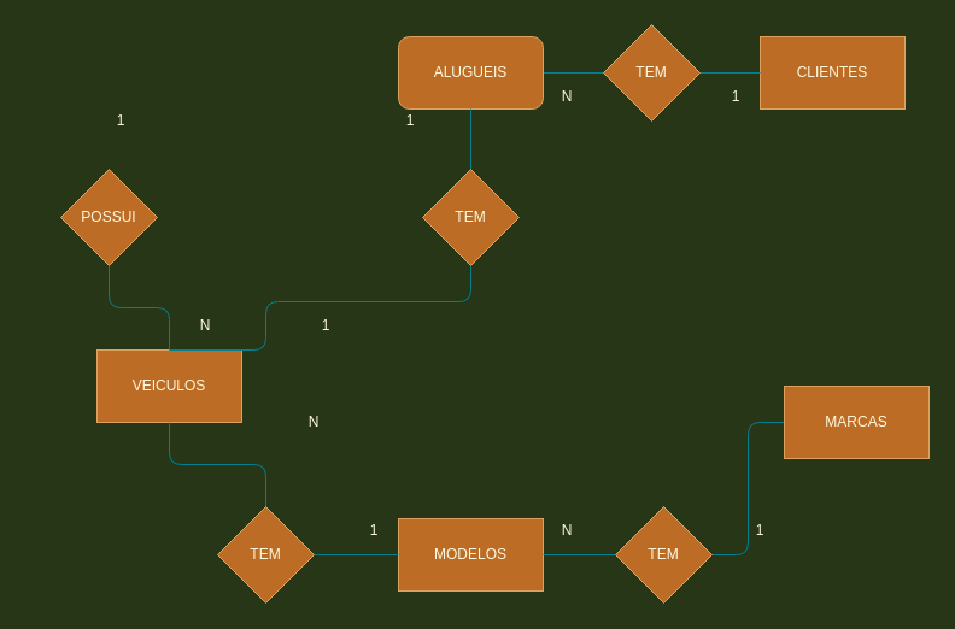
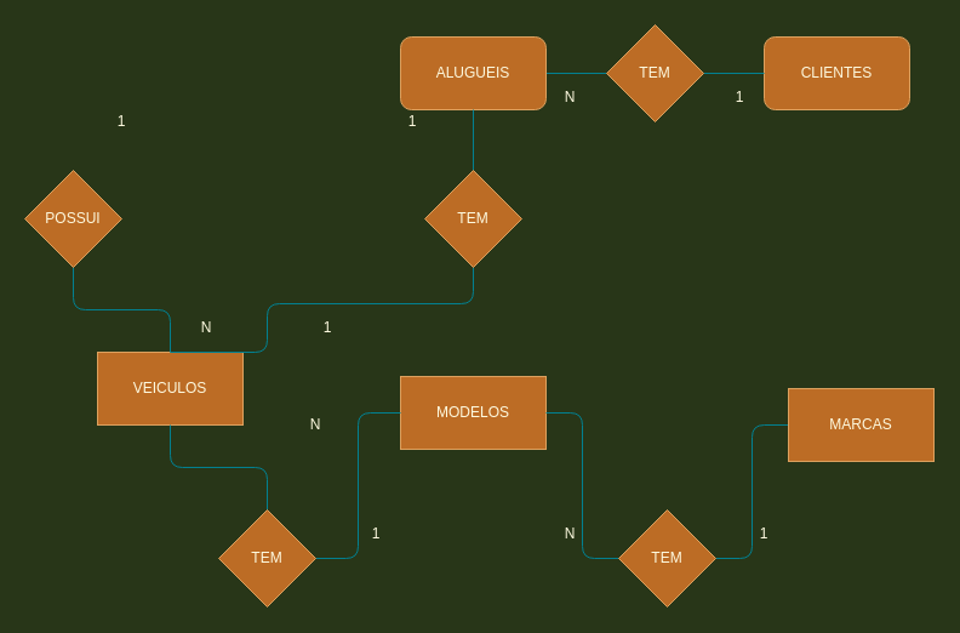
- <mxCell id="13" value="CLIENTES" style="rounded=0;whiteSpace=wrap;html=1;sketch=0;strokeColor=#DDA15E;fillColor=#BC6C25;fontColor=#FEFAE0;" parent="1" vertex="1"><mxGeometry x="630" y="30" width="120" height="60" as="geometry" /></mxCell>
+ <mxCell id="13" value="CLIENTES" style="whiteSpace=wrap;html=1;sketch=0;strokeColor=#DDA15E;fillColor=#BC6C25;fontColor=#FEFAE0;rounded=1;" parent="1" vertex="1"><mxGeometry x="630" y="30" width="120" height="60" as="geometry" /></mxCell>
- <mxCell id="5" value="POSSUI" style="rhombus;whiteSpace=wrap;html=1;rounded=0;sketch=0;strokeColor=#DDA15E;fillColor=#BC6C25;fontColor=#FEFAE0;" parent="1" vertex="1"><mxGeometry x="50" y="140" width="80" height="80" as="geometry" /></mxCell>
+ <mxCell id="5" value="POSSUI" style="rhombus;whiteSpace=wrap;html=1;rounded=0;sketch=0;strokeColor=#DDA15E;fillColor=#BC6C25;fontColor=#FEFAE0;" parent="1" vertex="1"><mxGeometry x="20" y="140" width="80" height="80" as="geometry" /></mxCell>
- <mxCell id="3" value="MODELOS" style="rounded=0;whiteSpace=wrap;html=1;sketch=0;strokeColor=#DDA15E;fillColor=#BC6C25;fontColor=#FEFAE0;" parent="1" vertex="1"><mxGeometry x="330" y="430" width="120" height="60" as="geometry" /></mxCell>
+ <mxCell id="3" value="MODELOS" style="rounded=0;whiteSpace=wrap;html=1;sketch=0;strokeColor=#DDA15E;fillColor=#BC6C25;fontColor=#FEFAE0;" parent="1" vertex="1"><mxGeometry x="330" y="310" width="120" height="60" as="geometry" /></mxCell>
